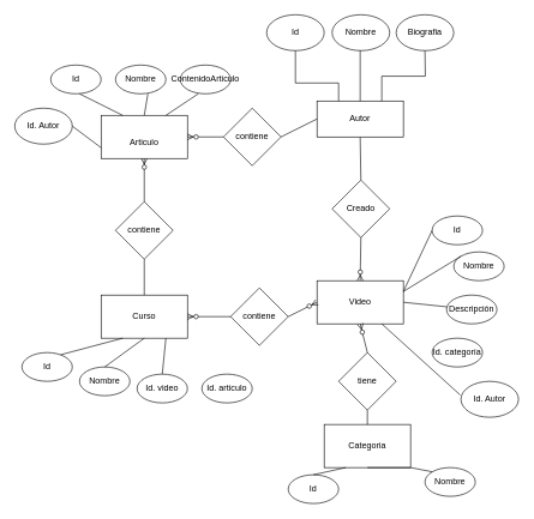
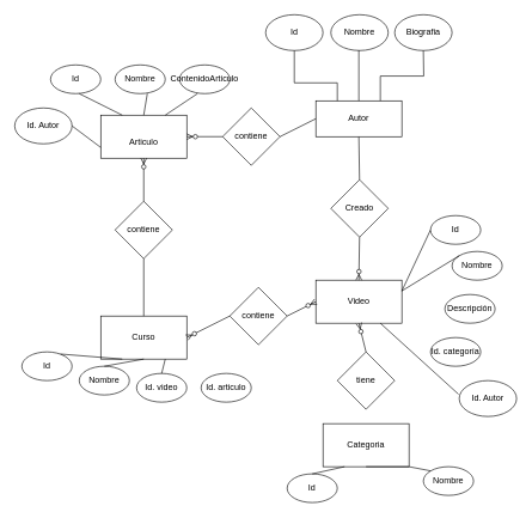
- <mxCell id="14" value="" style="endArrow=none;html=1;rounded=0;entryX=1;entryY=0.5;entryDx=0;entryDy=0;" parent="1" source="12" target="11" edge="1"><mxGeometry width="50" height="50" relative="1" as="geometry"><mxPoint x="510" y="150" as="sourcePoint" /><mxPoint x="510" y="79.5" as="targetPoint" /></mxGeometry></mxCell>
- <mxCell id="17" value="Curso" style="rounded=0;whiteSpace=wrap;html=1;" parent="1" vertex="1"><mxGeometry x="140" y="410" width="120" height="60" as="geometry" /></mxCell>
+ <mxCell id="17" value="Curso" style="rounded=0;whiteSpace=wrap;html=1;" parent="1" vertex="1"><mxGeometry x="140" y="440" width="120" height="60" as="geometry" /></mxCell>
- <mxCell id="47" style="rounded=0;orthogonalLoop=1;jettySize=auto;html=1;exitX=0.5;exitY=1;exitDx=0;exitDy=0;entryX=0.5;entryY=0;entryDx=0;entryDy=0;endArrow=none;endFill=0;" edge="1" parent="1" source="46" target="35"><mxGeometry relative="1" as="geometry"><mxPoint x="570" y="520" as="sourcePoint" /><mxPoint x="571" y="580" as="targetPoint" /></mxGeometry></mxCell>
